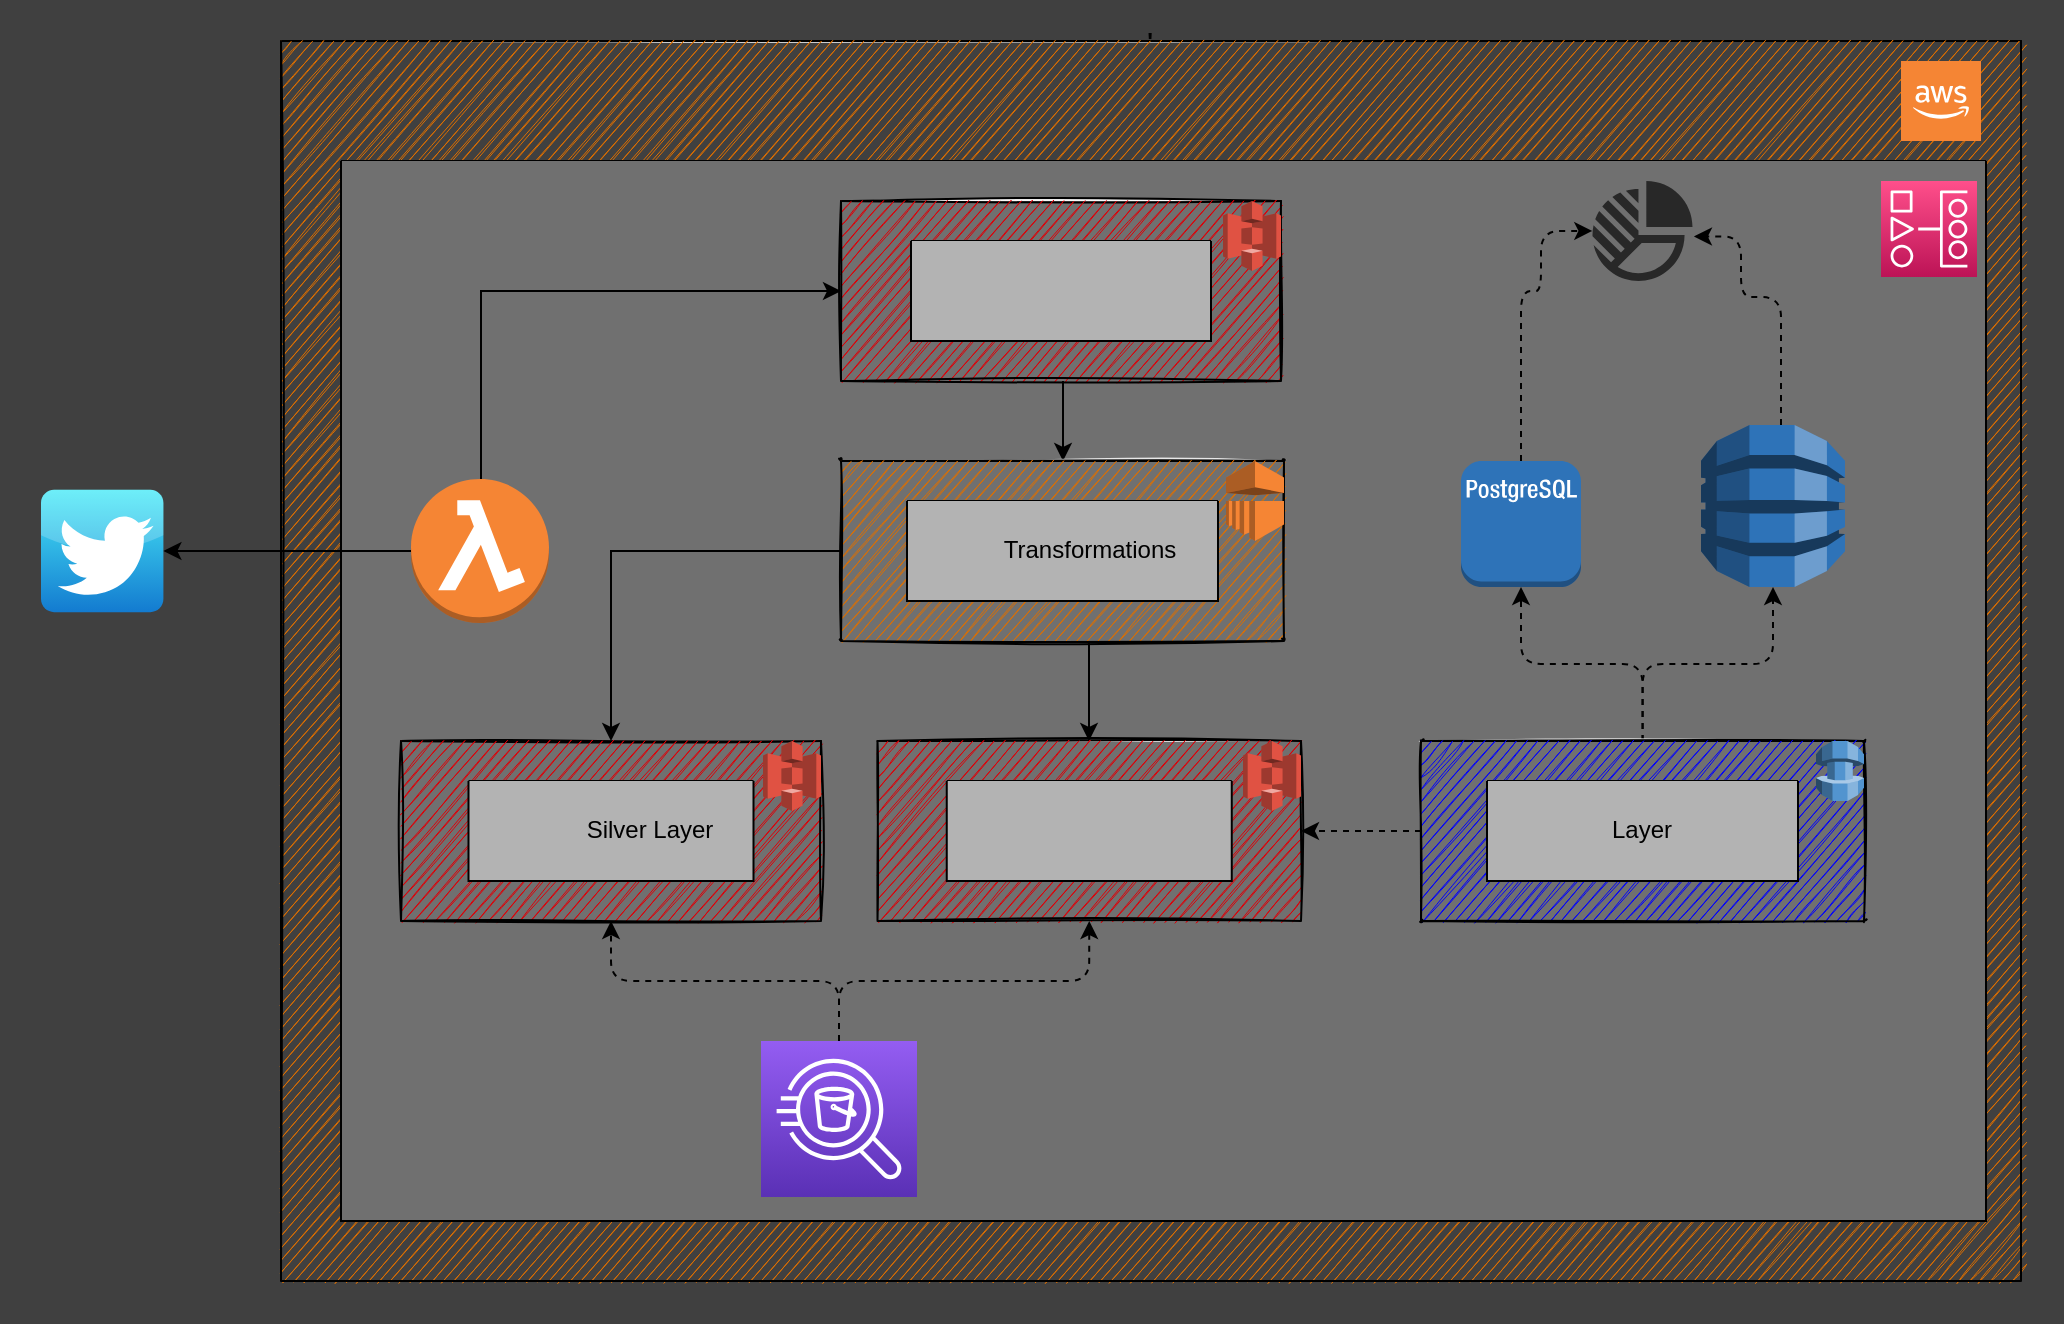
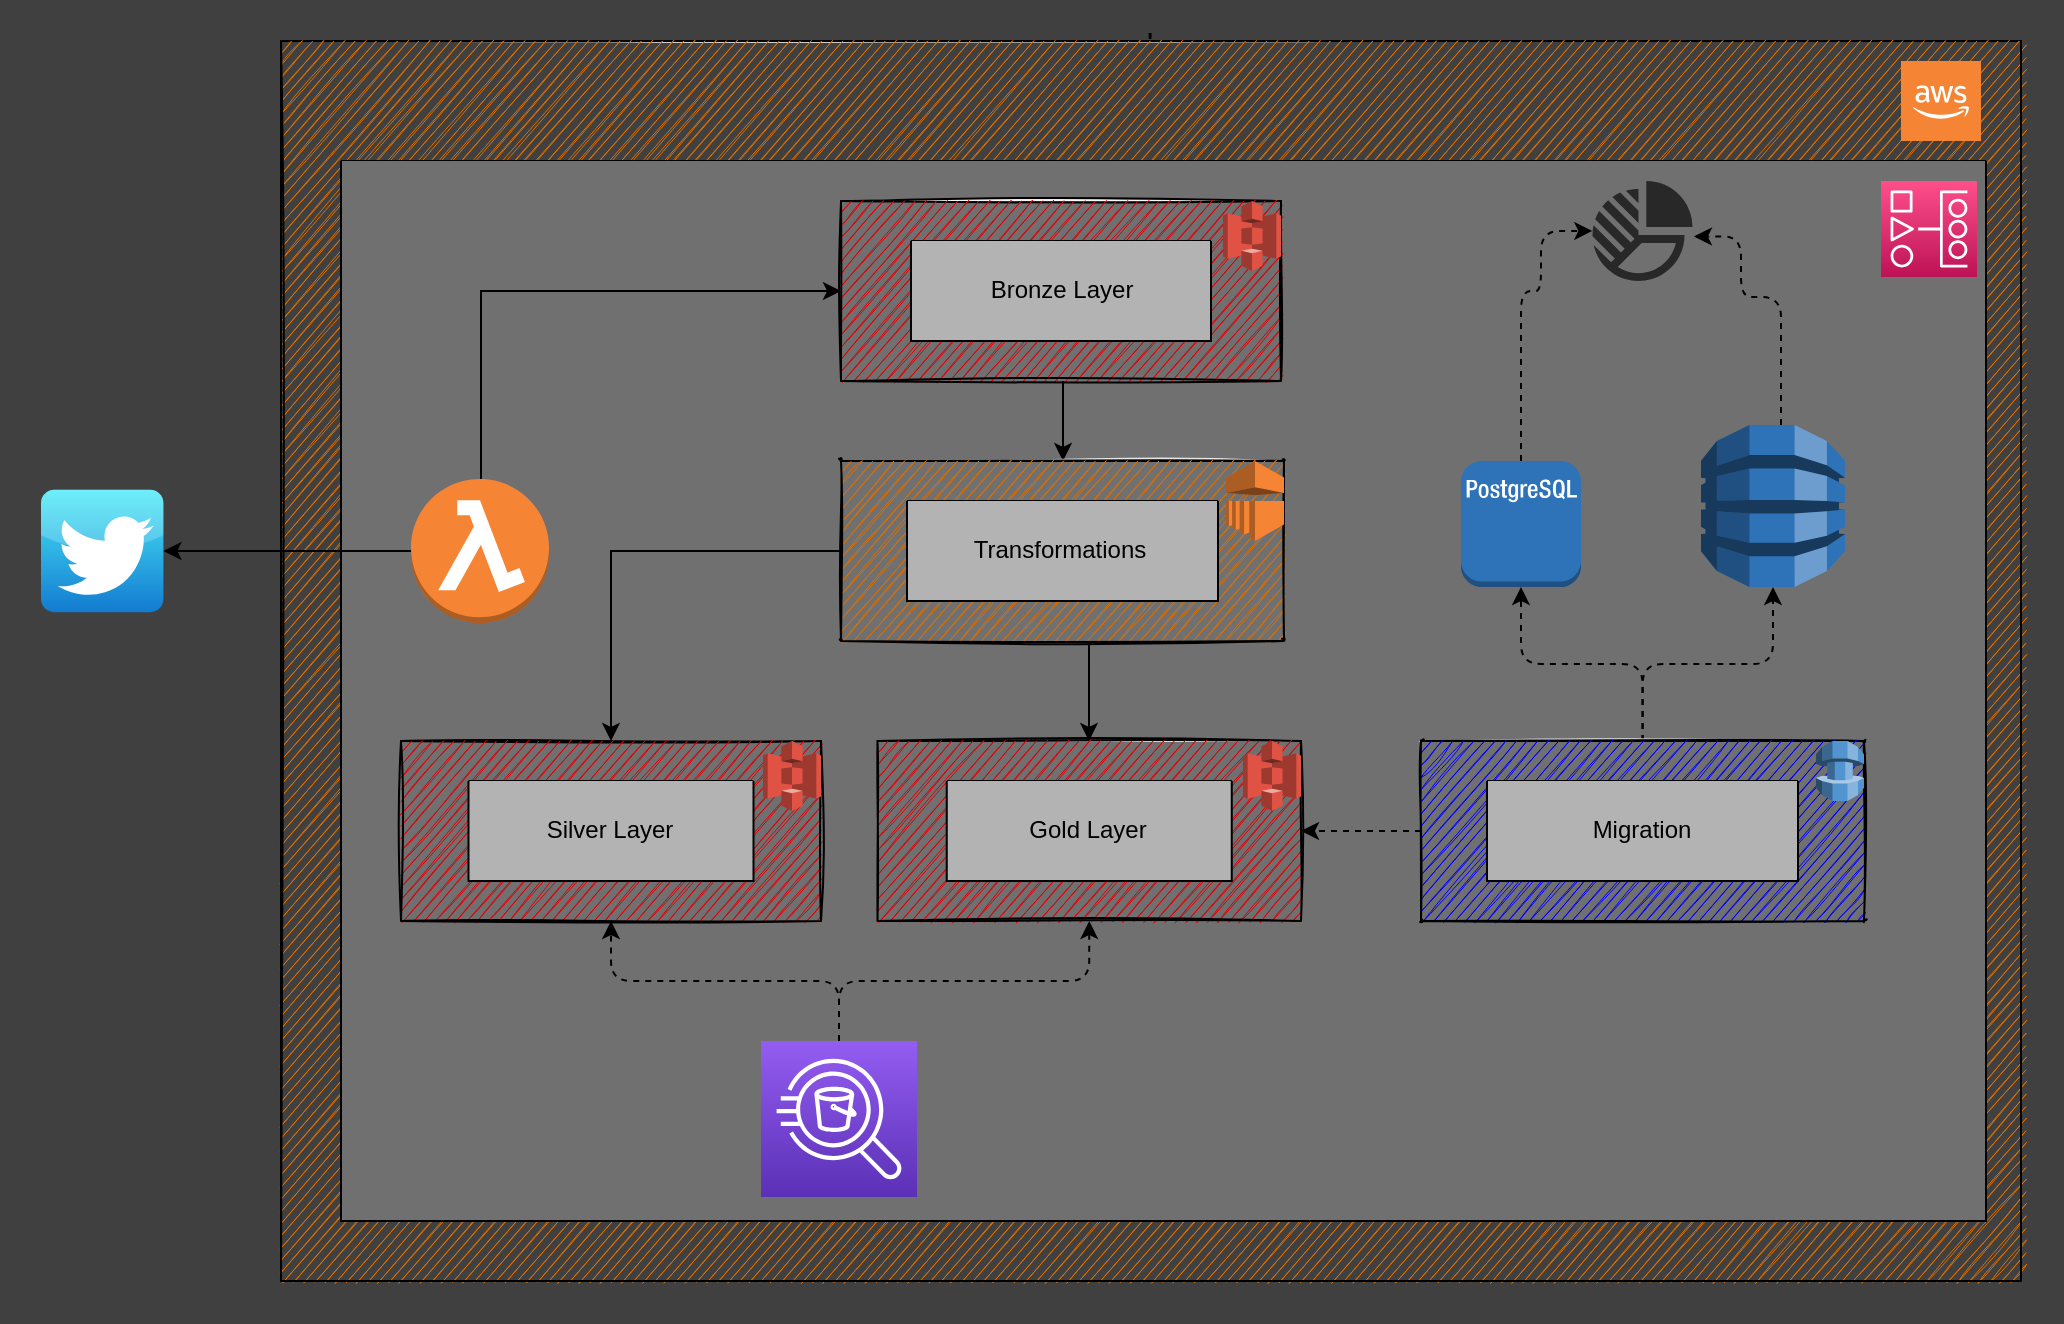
+ <mxCell id="9" value="Bronze Layer" style="text;html=1;strokeColor=none;fillColor=none;align=center;verticalAlign=middle;whiteSpace=wrap;rounded=0;strokeWidth=3;fontColor=#000000;" vertex="1" parent="8"><mxGeometry x="33.63" y="10" width="84.25" height="30" as="geometry" /></mxCell>
- <mxCell id="15" value="Transformations" style="text;html=1;strokeColor=none;fillColor=none;align=center;verticalAlign=middle;whiteSpace=wrap;rounded=0;strokeWidth=3;fontColor=#000000;" vertex="1" parent="14"><mxGeometry x="49.87" y="10" width="84.25" height="30" as="geometry" /></mxCell>
+ <mxCell id="15" value="Transformations" style="text;html=1;strokeColor=none;fillColor=none;align=center;verticalAlign=middle;whiteSpace=wrap;rounded=0;strokeWidth=3;fontColor=#000000;" vertex="1" parent="14"><mxGeometry x="34.87" y="10" width="84.25" height="30" as="geometry" /></mxCell>
- <mxCell id="19" value="Silver Layer" style="text;html=1;strokeColor=none;fillColor=none;align=center;verticalAlign=middle;whiteSpace=wrap;rounded=0;fontColor=#000000;" vertex="1" parent="18"><mxGeometry x="49.12" y="10" width="84.25" height="30" as="geometry" /></mxCell>
+ <mxCell id="19" value="Silver Layer" style="text;html=1;strokeColor=none;fillColor=none;align=center;verticalAlign=middle;whiteSpace=wrap;rounded=0;fontColor=#000000;" vertex="1" parent="18"><mxGeometry x="29.12" y="10" width="84.25" height="30" as="geometry" /></mxCell>
+ <mxCell id="23" value="Gold Layer" style="text;html=1;strokeColor=none;fillColor=none;align=center;verticalAlign=middle;whiteSpace=wrap;rounded=0;fontColor=#000000;" vertex="1" parent="22"><mxGeometry x="29.12" y="10" width="84.25" height="30" as="geometry" /></mxCell>
- <mxCell id="32" value="Layer" style="text;html=1;strokeColor=none;fillColor=none;align=center;verticalAlign=middle;whiteSpace=wrap;rounded=0;fontColor=#000000;" vertex="1" parent="31"><mxGeometry x="35.63" y="10" width="84.25" height="30" as="geometry" /></mxCell>
+ <mxCell id="32" value="Migration" style="text;html=1;strokeColor=none;fillColor=none;align=center;verticalAlign=middle;whiteSpace=wrap;rounded=0;fontColor=#000000;" vertex="1" parent="31"><mxGeometry x="35.63" y="10" width="84.25" height="30" as="geometry" /></mxCell>
